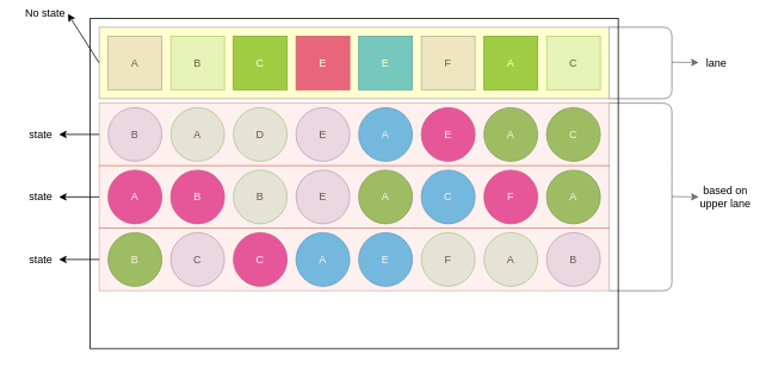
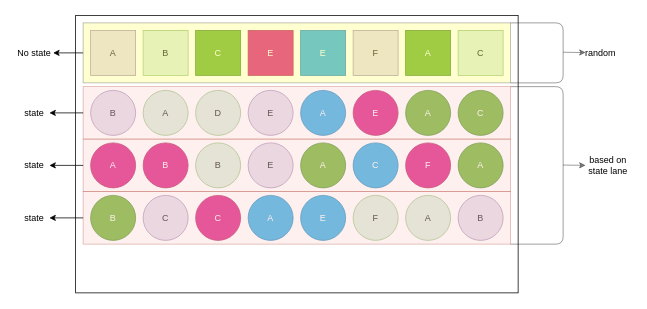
- <mxCell id="35" value="No state" style="text;html=1;strokeColor=none;fillColor=none;align=center;verticalAlign=middle;whiteSpace=wrap;rounded=0;" vertex="1" parent="1"><mxGeometry x="25" y="5" width="50" height="20" as="geometry" /></mxCell>
+ <mxCell id="35" value="No state" style="text;html=1;strokeColor=none;fillColor=none;align=center;verticalAlign=middle;whiteSpace=wrap;rounded=0;" vertex="1" parent="1"><mxGeometry x="20" y="60" width="50" height="20" as="geometry" /></mxCell>
- <mxCell id="51" value="lane" style="text;html=1;strokeColor=none;fillColor=none;align=center;verticalAlign=middle;whiteSpace=wrap;rounded=0;opacity=40;" vertex="1" parent="1"><mxGeometry x="780" y="60" width="40" height="20" as="geometry" /></mxCell>
+ <mxCell id="51" value="random" style="text;html=1;strokeColor=none;fillColor=none;align=center;verticalAlign=middle;whiteSpace=wrap;rounded=0;opacity=40;" vertex="1" parent="1"><mxGeometry x="780" y="60" width="40" height="20" as="geometry" /></mxCell>
- <mxCell id="52" value="based on upper lane" style="text;html=1;strokeColor=none;fillColor=none;align=center;verticalAlign=middle;whiteSpace=wrap;rounded=0;opacity=40;" vertex="1" parent="1"><mxGeometry x="780" y="210" width="60" height="20" as="geometry" /></mxCell>
+ <mxCell id="52" value="based on state lane" style="text;html=1;strokeColor=none;fillColor=none;align=center;verticalAlign=middle;whiteSpace=wrap;rounded=0;opacity=40;" vertex="1" parent="1"><mxGeometry x="780" y="210" width="60" height="20" as="geometry" /></mxCell>
